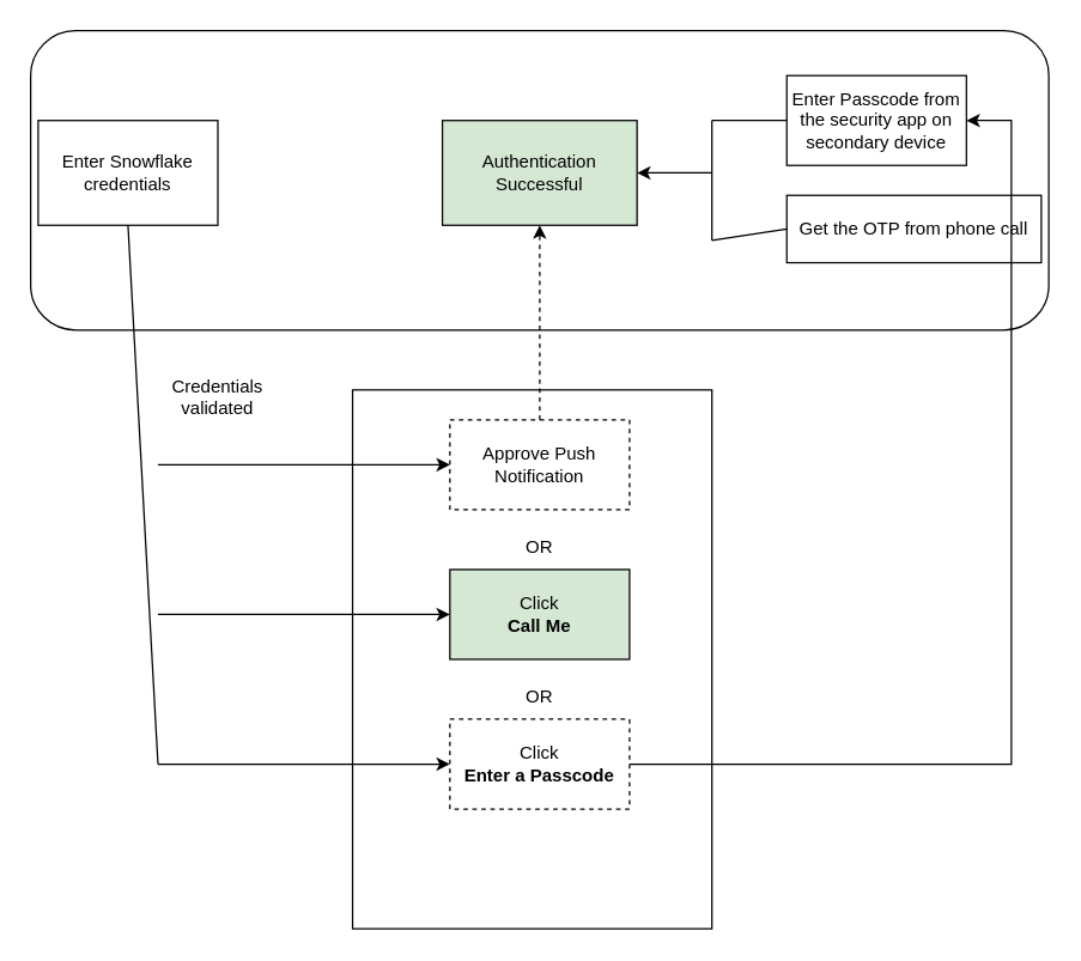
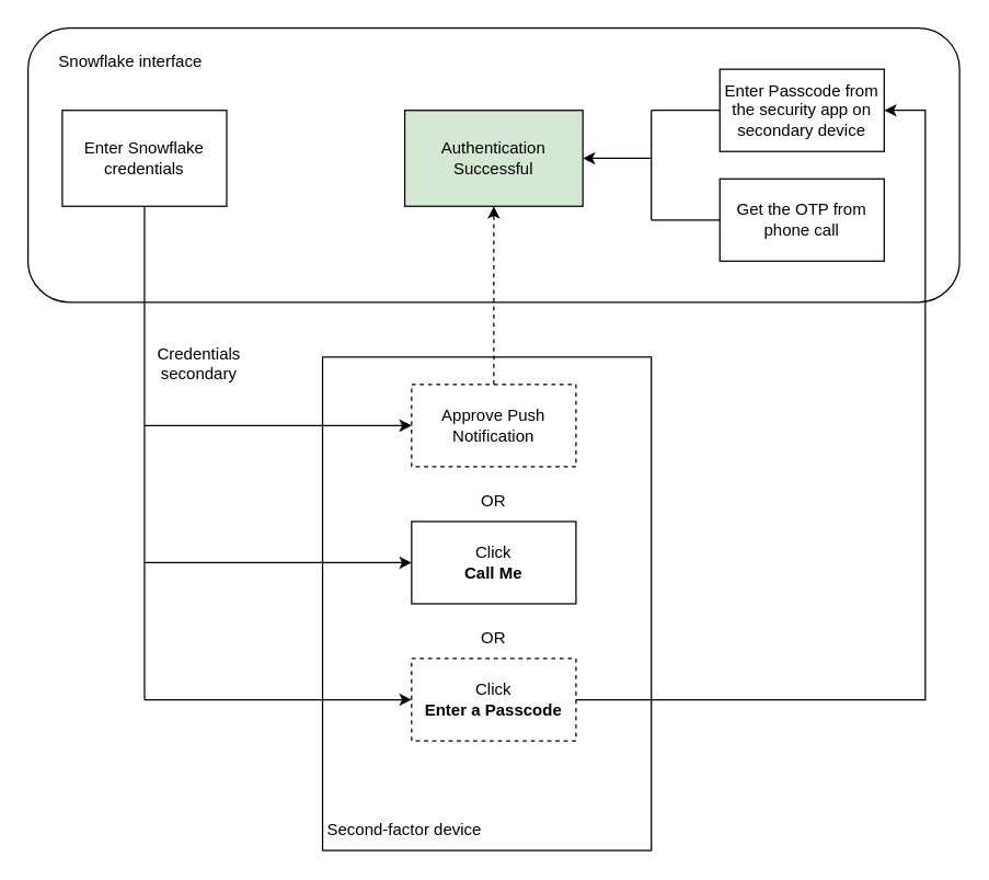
+ <mxCell id="3" value="Snowflake interface" style="text;html=1;strokeColor=none;fillColor=none;align=center;verticalAlign=middle;whiteSpace=wrap;rounded=0;" vertex="1" parent="1"><mxGeometry x="35" y="30" width="120" height="30" as="geometry" /></mxCell>
- <mxCell id="4" value="Enter Snowflake credentials" style="rounded=0;whiteSpace=wrap;html=1;" vertex="1" parent="1"><mxGeometry x="25" y="80" width="120" height="70" as="geometry" /></mxCell>
+ <mxCell id="4" value="Enter Snowflake credentials" style="rounded=0;whiteSpace=wrap;html=1;" vertex="1" parent="1"><mxGeometry x="45" y="80" width="120" height="70" as="geometry" /></mxCell>
- <mxCell id="17" value="Get the OTP from phone call" style="rounded=0;whiteSpace=wrap;html=1;" vertex="1" parent="1"><mxGeometry x="525" y="130" width="170" height="45" as="geometry" /></mxCell>
+ <mxCell id="17" value="Get the OTP from phone call" style="rounded=0;whiteSpace=wrap;html=1;" vertex="1" parent="1"><mxGeometry x="525" y="130" width="120" height="60" as="geometry" /></mxCell>
- <mxCell id="25" value="Credentials validated" style="text;html=1;strokeColor=none;fillColor=none;align=center;verticalAlign=middle;whiteSpace=wrap;rounded=0;" vertex="1" parent="1"><mxGeometry x="115" y="250" width="60" height="30" as="geometry" /></mxCell>
+ <mxCell id="25" value="Credentials secondary" style="text;html=1;strokeColor=none;fillColor=none;align=center;verticalAlign=middle;whiteSpace=wrap;rounded=0;" vertex="1" parent="1"><mxGeometry x="115" y="250" width="60" height="30" as="geometry" /></mxCell>
- <mxCell id="8" value="Click &lt;br&gt;&lt;b&gt;Call Me&lt;/b&gt;" style="rounded=0;whiteSpace=wrap;html=1;fillColor=#d5e8d4;" vertex="1" parent="1"><mxGeometry x="300" y="380" width="120" height="60" as="geometry" /></mxCell>
+ <mxCell id="8" value="Click &lt;br&gt;&lt;b&gt;Call Me&lt;/b&gt;" style="rounded=0;whiteSpace=wrap;html=1;" vertex="1" parent="1"><mxGeometry x="300" y="380" width="120" height="60" as="geometry" /></mxCell>
+ <mxCell id="24" value="Second-factor device" style="text;html=1;strokeColor=none;fillColor=none;align=center;verticalAlign=middle;whiteSpace=wrap;rounded=0;" vertex="1" parent="1"><mxGeometry x="235" y="590" width="120" height="30" as="geometry" /></mxCell>
